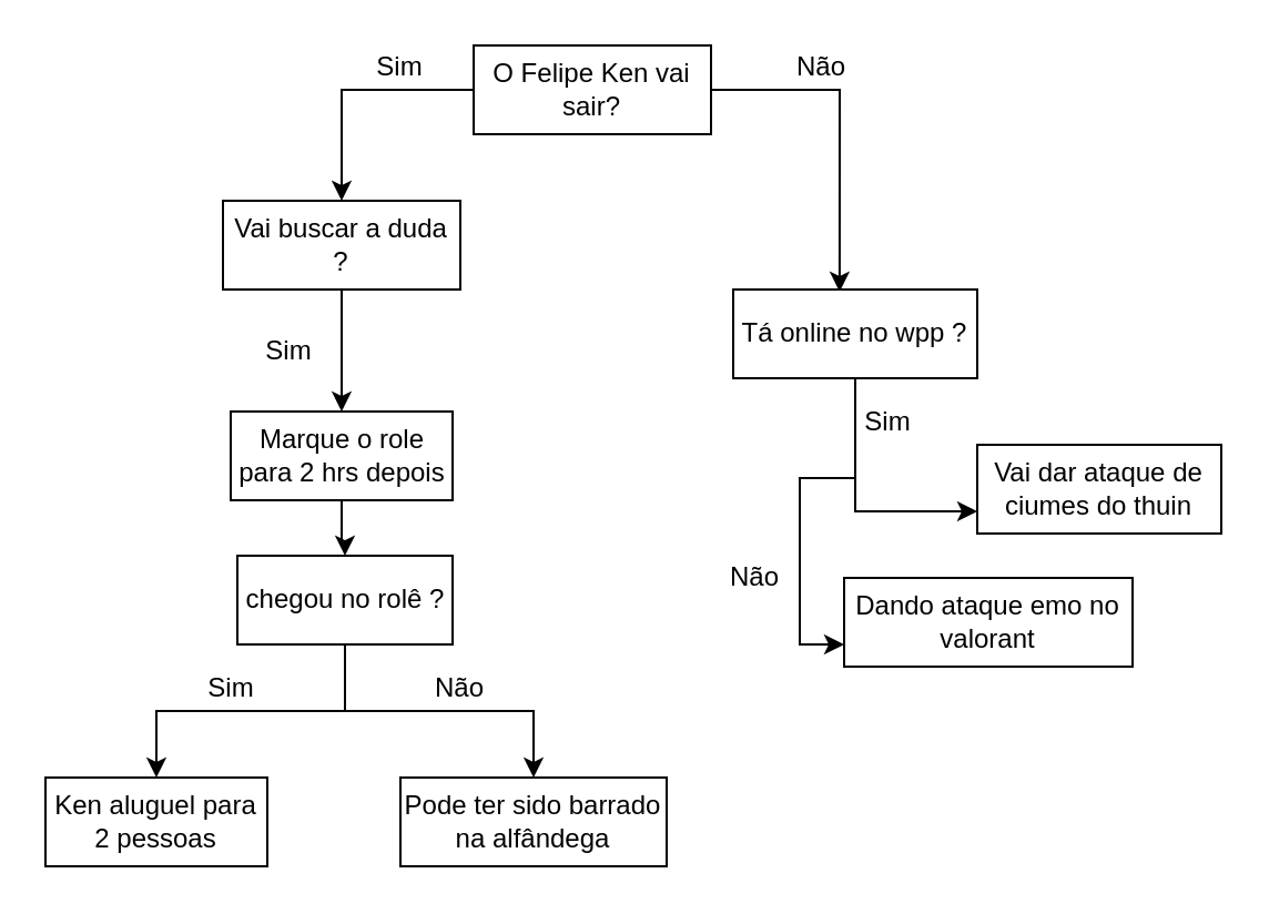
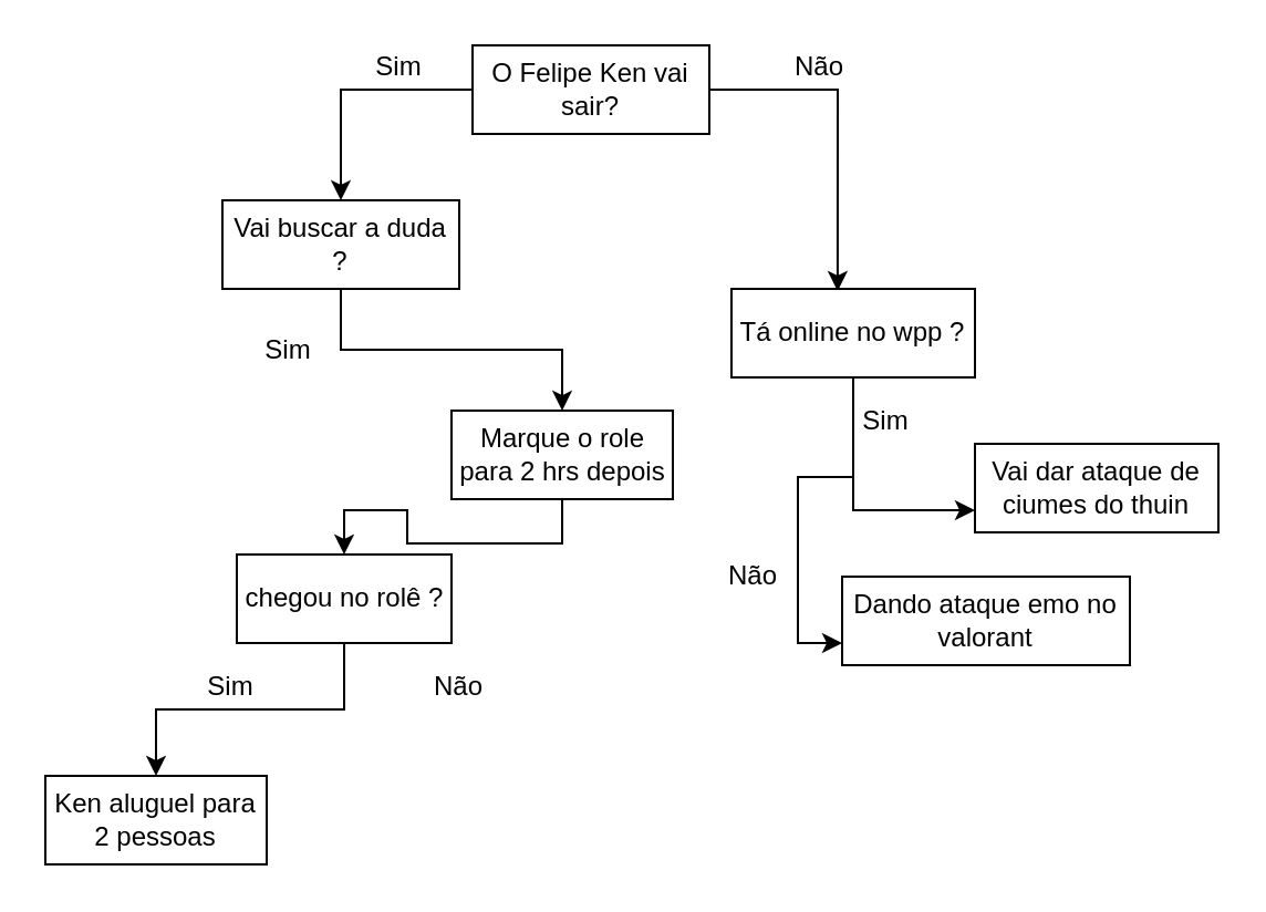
- <mxCell id="8" value="Marque o role para 2 hrs depois" style="rounded=0;whiteSpace=wrap;html=1;" parent="1" vertex="1"><mxGeometry x="103.5" y="185" width="100" height="40" as="geometry" /></mxCell>
+ <mxCell id="8" value="Marque o role para 2 hrs depois" style="rounded=0;whiteSpace=wrap;html=1;" parent="1" vertex="1"><mxGeometry x="203.5" y="185" width="100" height="40" as="geometry" /></mxCell>
- <mxCell id="11" style="edgeStyle=orthogonalEdgeStyle;rounded=0;orthogonalLoop=1;jettySize=auto;html=1;entryX=0.5;entryY=0;entryDx=0;entryDy=0;" parent="1" source="12" target="20" edge="1"><mxGeometry relative="1" as="geometry" /></mxCell>
- <mxCell id="20" value="Pode ter sido barrado na alfândega" style="rounded=0;whiteSpace=wrap;html=1;" parent="1" vertex="1"><mxGeometry x="180" y="350" width="120" height="40" as="geometry" /></mxCell>
